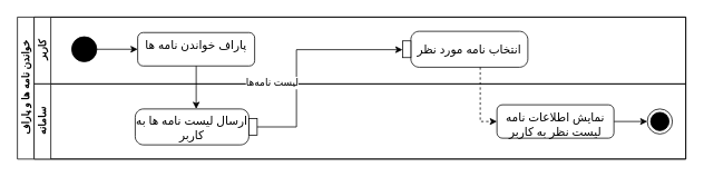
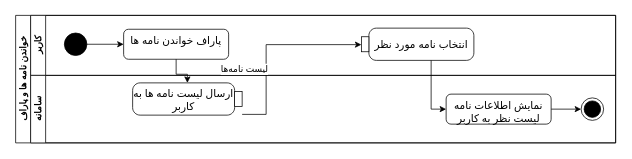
- <mxCell id="16" style="edgeStyle=orthogonalEdgeStyle;rounded=0;orthogonalLoop=1;jettySize=auto;html=1;dashed=1;" edge="1" parent="2" source="7" target="12"><mxGeometry relative="1" as="geometry"><Array as="points"><mxPoint x="554" y="39" /><mxPoint x="554" y="125" /></Array></mxGeometry></mxCell>
+ <mxCell id="16" style="edgeStyle=orthogonalEdgeStyle;rounded=0;orthogonalLoop=1;jettySize=auto;html=1;" edge="1" parent="2" source="7" target="12"><mxGeometry relative="1" as="geometry"><Array as="points"><mxPoint x="554" y="39" /><mxPoint x="554" y="125" /></Array></mxGeometry></mxCell>
- <mxCell id="9" value="&lt;font style=&quot;font-size: 14px;&quot;&gt;ارسال لیست نامه ها به کاربر&lt;/font&gt;" style="shape=mxgraph.uml25.action;html=1;align=center;verticalAlign=middle;absoluteArcSize=1;arcSize=10;dashed=0;spacingRight=10;whiteSpace=wrap;" vertex="1" parent="8"><mxGeometry x="121" y="30" width="146" height="43" as="geometry" /></mxCell>
+ <mxCell id="9" value="&lt;font style=&quot;font-size: 14px;&quot;&gt;ارسال لیست نامه ها به کاربر&lt;/font&gt;" style="shape=mxgraph.uml25.action;html=1;align=center;verticalAlign=middle;absoluteArcSize=1;arcSize=10;dashed=0;spacingRight=10;whiteSpace=wrap;" vertex="1" parent="8"><mxGeometry x="136" y="10" width="146" height="43" as="geometry" /></mxCell>
